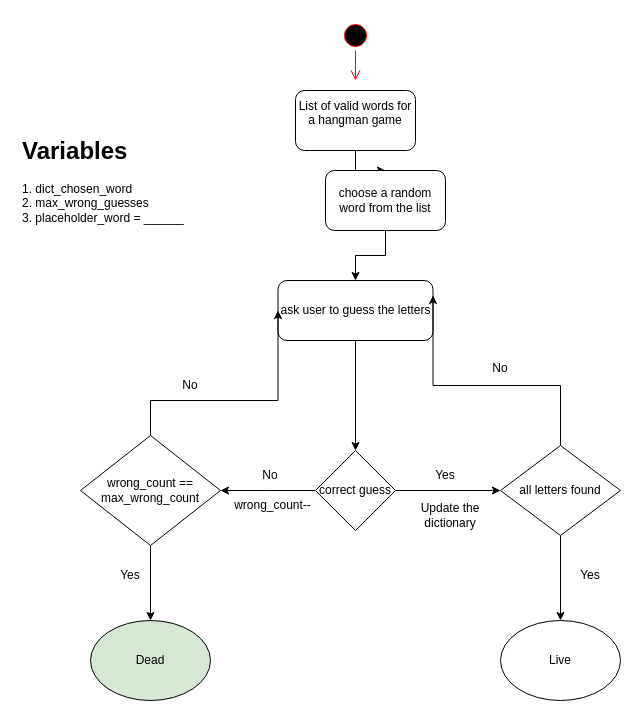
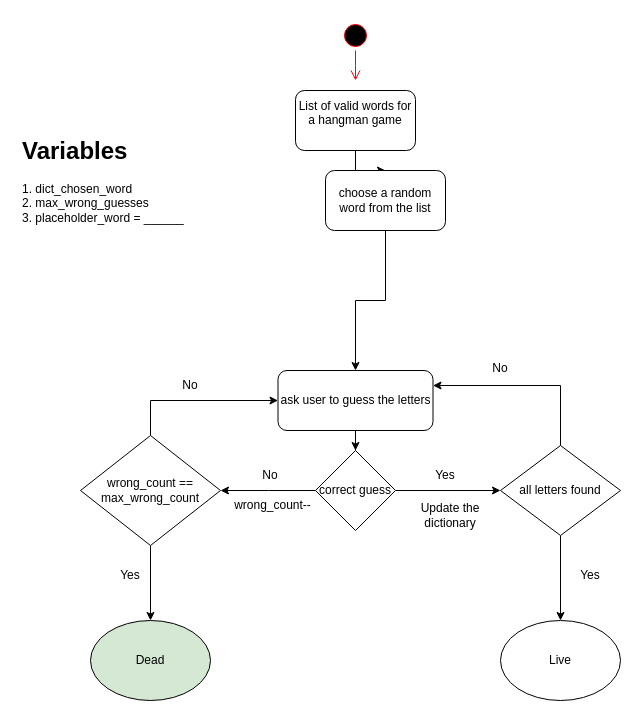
- <mxCell id="9" value="ask user to guess the letters" style="whiteSpace=wrap;html=1;rounded=1;" parent="1" vertex="1"><mxGeometry x="277.5" y="280" width="155" height="60" as="geometry" /></mxCell>
+ <mxCell id="9" value="ask user to guess the letters" style="whiteSpace=wrap;html=1;rounded=1;" parent="1" vertex="1"><mxGeometry x="277.5" y="370" width="155" height="60" as="geometry" /></mxCell>
